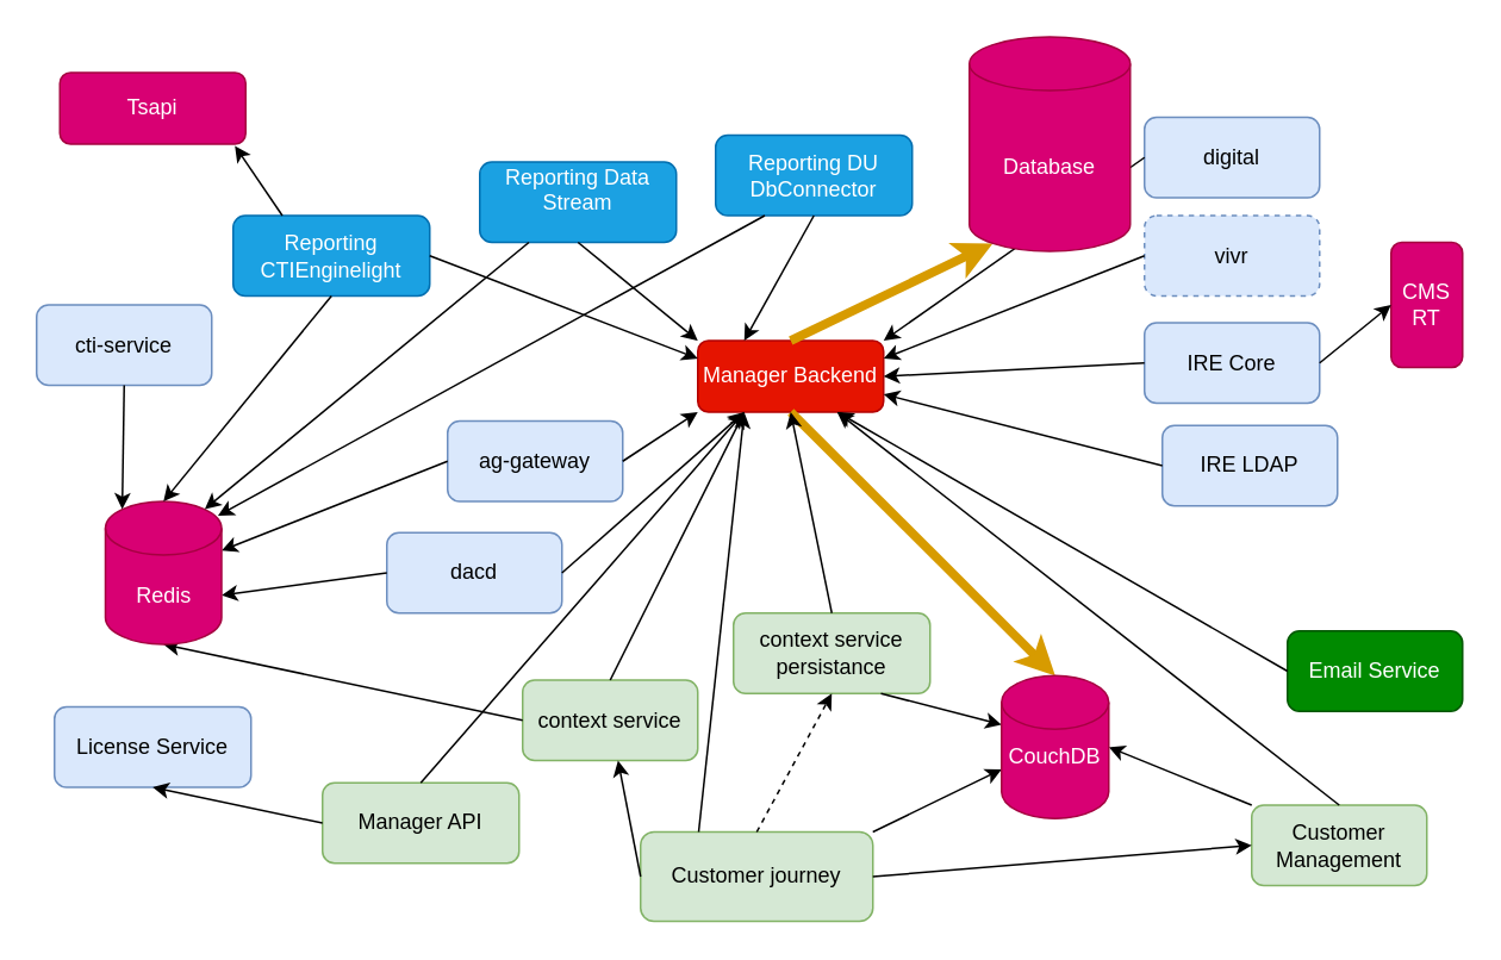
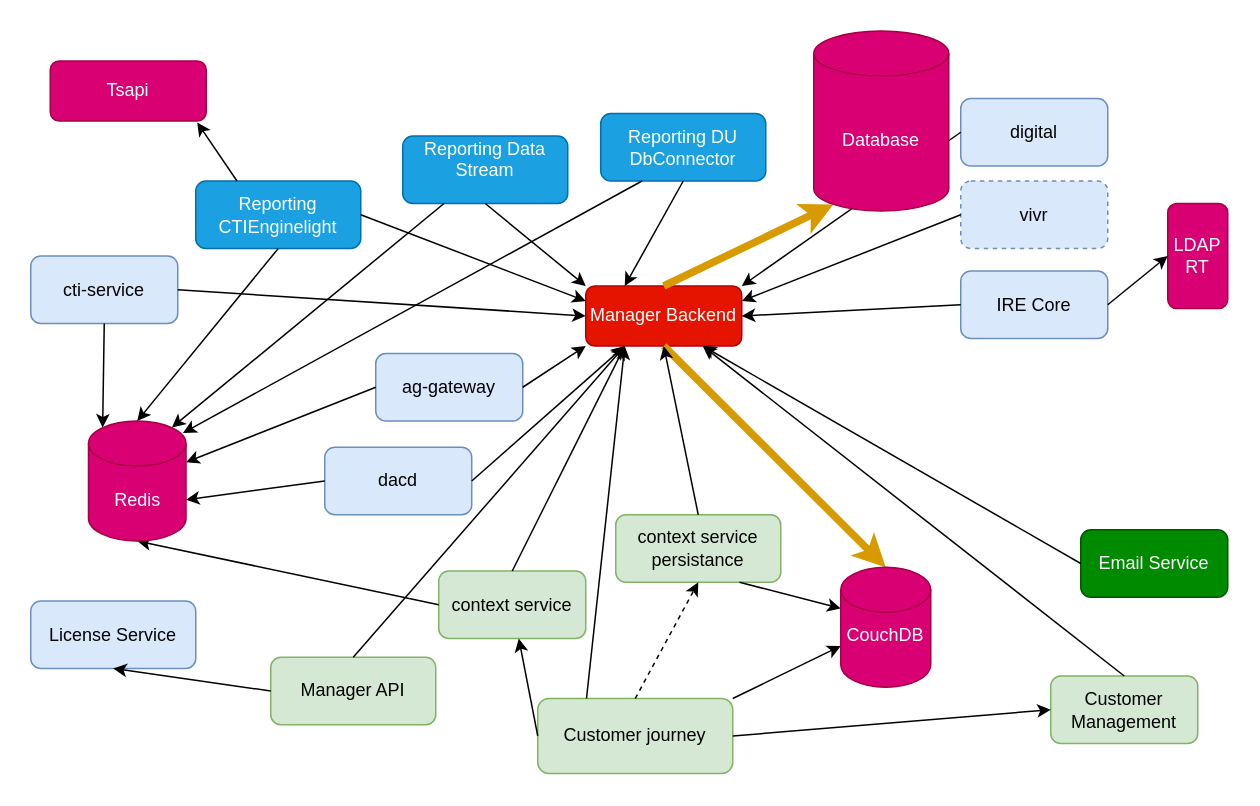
- <mxCell id="37" value="CMS RT" style="rounded=1;whiteSpace=wrap;html=1;fillColor=#d80073;strokeColor=#A50040;fontColor=#ffffff;" vertex="1" parent="1"><mxGeometry x="778" y="135" width="40" height="70" as="geometry" /></mxCell>
+ <mxCell id="37" value="LDAP RT" style="rounded=1;whiteSpace=wrap;html=1;fillColor=#d80073;strokeColor=#A50040;fontColor=#ffffff;" vertex="1" parent="1"><mxGeometry x="778" y="135" width="40" height="70" as="geometry" /></mxCell>
+ <mxCell id="13" value="" style="endArrow=classic;html=1;rounded=0;entryX=0;entryY=0.5;entryDx=0;entryDy=0;exitX=1;exitY=0.5;exitDx=0;exitDy=0;" edge="1" parent="1" source="12" target="2"><mxGeometry width="50" height="50" relative="1" as="geometry"><mxPoint x="520" y="383" as="sourcePoint" /><mxPoint x="144" y="310" as="targetPoint" /></mxGeometry></mxCell>
- <mxCell id="36" value="" style="endArrow=classic;html=1;rounded=0;entryX=1;entryY=0.75;entryDx=0;entryDy=0;exitX=0;exitY=0.5;exitDx=0;exitDy=0;" edge="1" parent="1" source="34" target="2"><mxGeometry width="50" height="50" relative="1" as="geometry"><mxPoint x="712" y="353" as="sourcePoint" /><mxPoint x="504" y="230" as="targetPoint" /></mxGeometry></mxCell>
- <mxCell id="34" value="IRE LDAP" style="rounded=1;whiteSpace=wrap;html=1;fillColor=#dae8fc;strokeColor=#6c8ebf;" vertex="1" parent="1"><mxGeometry x="650" y="237.5" width="98" height="45" as="geometry" /></mxCell>
- <mxCell id="31" value="License Service" style="rounded=1;whiteSpace=wrap;html=1;fillColor=#dae8fc;strokeColor=#6c8ebf;" vertex="1" parent="1"><mxGeometry x="30" y="395" width="110" height="45" as="geometry" /></mxCell>
+ <mxCell id="31" value="License Service" style="rounded=1;whiteSpace=wrap;html=1;fillColor=#dae8fc;strokeColor=#6c8ebf;" vertex="1" parent="1"><mxGeometry x="20" y="400" width="110" height="45" as="geometry" /></mxCell>
- <mxCell id="26" value="" style="endArrow=classic;html=1;rounded=0;entryX=1;entryY=0.5;entryDx=0;entryDy=0;exitX=0;exitY=0;exitDx=0;exitDy=0;entryPerimeter=0;" edge="1" parent="1" source="25" target="58"><mxGeometry width="50" height="50" relative="1" as="geometry"><mxPoint x="517" y="490" as="sourcePoint" /><mxPoint x="624" y="417.5" as="targetPoint" /></mxGeometry></mxCell>
